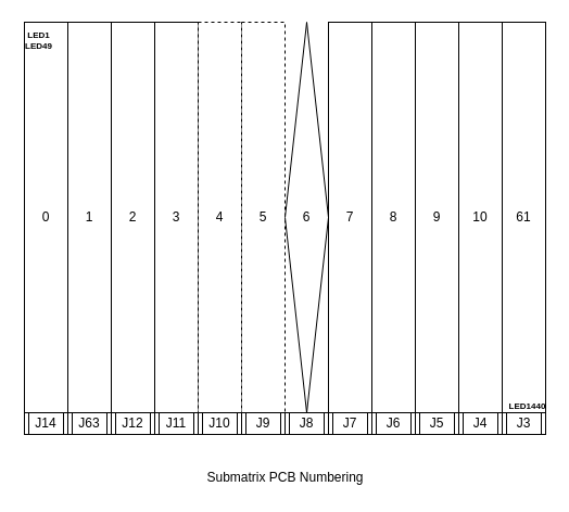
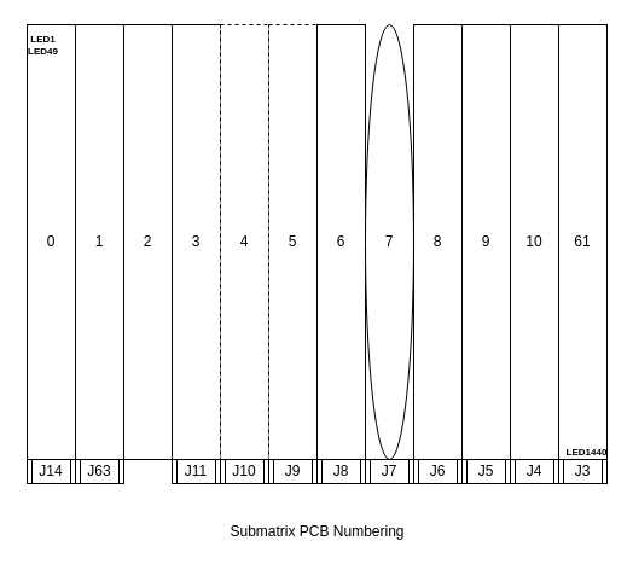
- <mxCell id="7" value="6" style="rhombus;whiteSpace=wrap;html=1;" parent="1" vertex="1"><mxGeometry x="262" y="20" width="40" height="360" as="geometry" /></mxCell>
+ <mxCell id="7" value="6" style="rounded=0;whiteSpace=wrap;html=1;" parent="1" vertex="1"><mxGeometry x="262" y="20" width="40" height="360" as="geometry" /></mxCell>
- <mxCell id="8" value="7" style="rounded=0;whiteSpace=wrap;html=1;" parent="1" vertex="1"><mxGeometry x="302" y="20" width="40" height="360" as="geometry" /></mxCell>
+ <mxCell id="8" value="7" style="ellipse;whiteSpace=wrap;html=1;" parent="1" vertex="1"><mxGeometry x="302" y="20" width="40" height="360" as="geometry" /></mxCell>
- <mxCell id="16" value="J12" style="shape=process;whiteSpace=wrap;html=1;backgroundOutline=1;" parent="1" vertex="1"><mxGeometry x="102" y="380" width="40" height="20" as="geometry" /></mxCell>
